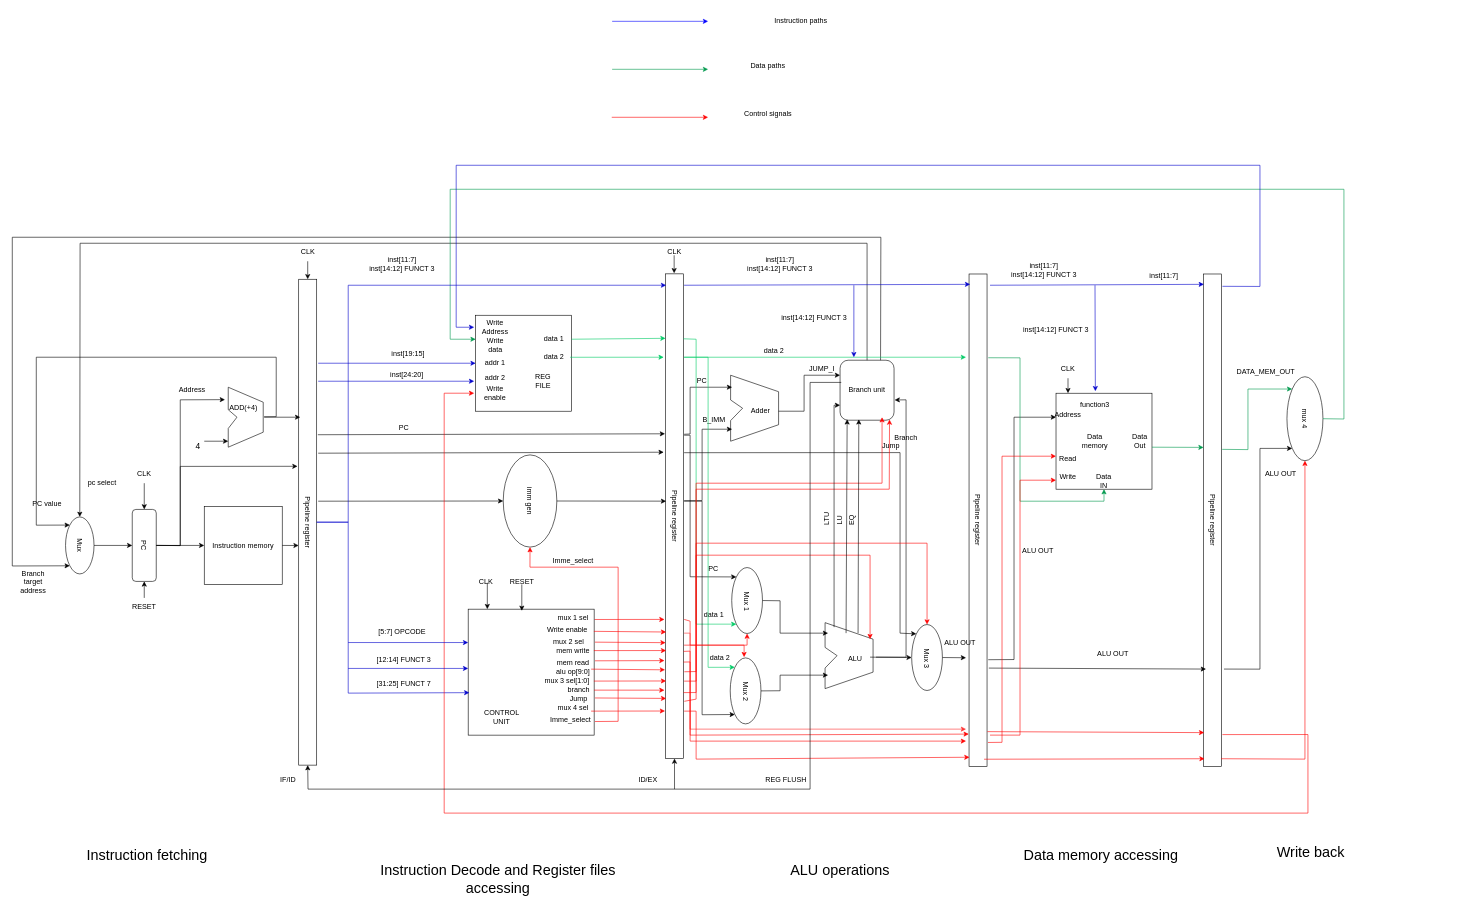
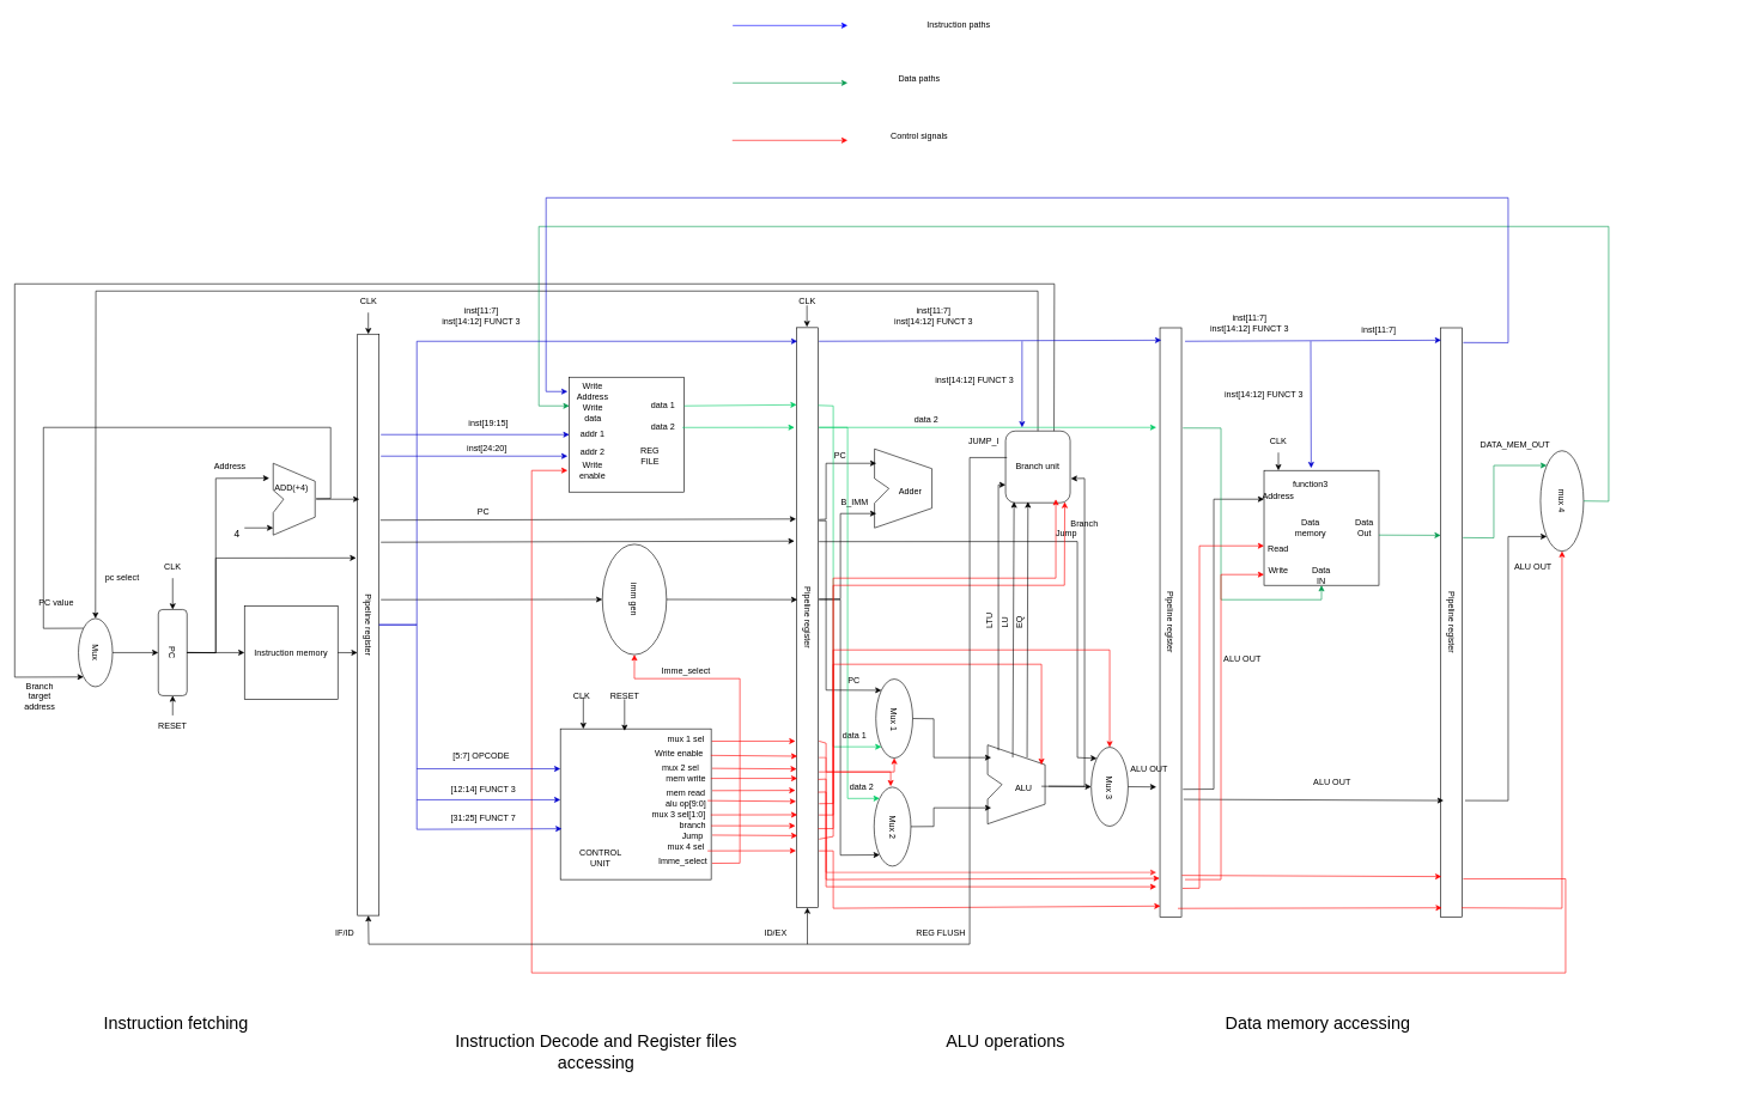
- <mxCell id="192" value="inst[11:7]" style="text;html=1;strokeColor=none;fillColor=none;align=center;verticalAlign=middle;whiteSpace=wrap;rounded=0;" vertex="1" parent="1"><mxGeometry x="1880" y="445" width="120" height="30" as="geometry" /></mxCell>
+ <mxCell id="192" value="inst[11:7]" style="text;html=1;strokeColor=none;fillColor=none;align=center;verticalAlign=middle;whiteSpace=wrap;rounded=0;" vertex="1" parent="1"><mxGeometry x="1860" y="445" width="120" height="30" as="geometry" /></mxCell>
- <mxCell id="104" value="" style="endArrow=classic;html=1;rounded=0;entryX=0;entryY=0.25;entryDx=0;entryDy=0;" parent="1" source="38" edge="1" target="39"><mxGeometry width="50" height="50" relative="1" as="geometry"><mxPoint x="1170" y="965" as="sourcePoint" /><mxPoint x="1400" y="683" as="targetPoint" /><Array as="points"><mxPoint x="1340" y="685" /><mxPoint x="1340" y="625" /></Array></mxGeometry></mxCell>
- <mxCell id="52" value="" style="endArrow=classic;html=1;rounded=0;entryX=0;entryY=1;entryDx=0;entryDy=0;exitX=0.996;exitY=0.976;exitDx=0;exitDy=0;exitPerimeter=0;" parent="1" source="13" target="3" edge="1"><mxGeometry width="50" height="50" relative="1" as="geometry"><mxPoint x="60" y="595" as="sourcePoint" /><mxPoint x="240" y="815" as="targetPoint" /><Array as="points"><mxPoint x="460" y="694" /><mxPoint x="460" y="595" /><mxPoint x="60" y="595" /><mxPoint x="60" y="875" /></Array></mxGeometry></mxCell>
+ <mxCell id="52" value="" style="endArrow=none;html=1;rounded=0;entryX=0;entryY=1;entryDx=0;entryDy=0;exitX=0.996;exitY=0.976;exitDx=0;exitDy=0;exitPerimeter=0;" parent="1" source="13" target="3" edge="1"><mxGeometry width="50" height="50" relative="1" as="geometry"><mxPoint x="60" y="595" as="sourcePoint" /><mxPoint x="240" y="815" as="targetPoint" /><Array as="points"><mxPoint x="460" y="694" /><mxPoint x="460" y="595" /><mxPoint x="60" y="595" /><mxPoint x="60" y="875" /></Array></mxGeometry></mxCell>
- <mxCell id="163" value="&lt;font style=&quot;font-size: 24px;&quot;&gt;Write back&lt;/font&gt;" style="text;html=1;strokeColor=none;fillColor=none;align=center;verticalAlign=middle;whiteSpace=wrap;rounded=0;" parent="1" vertex="1"><mxGeometry x="2110" y="1365" width="150" height="110" as="geometry" /></mxCell>
